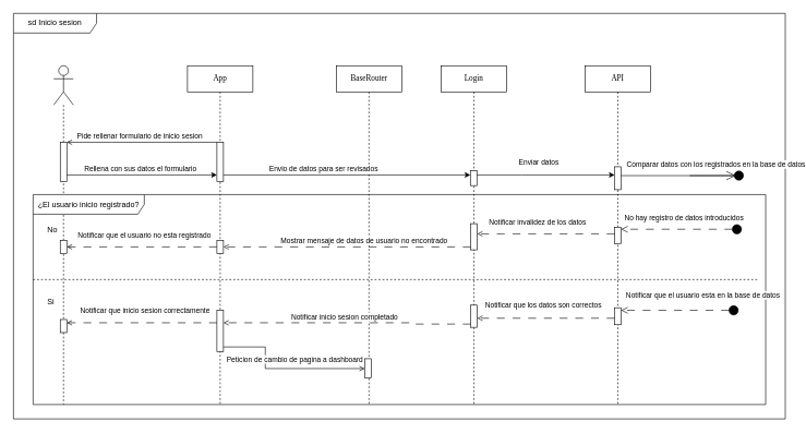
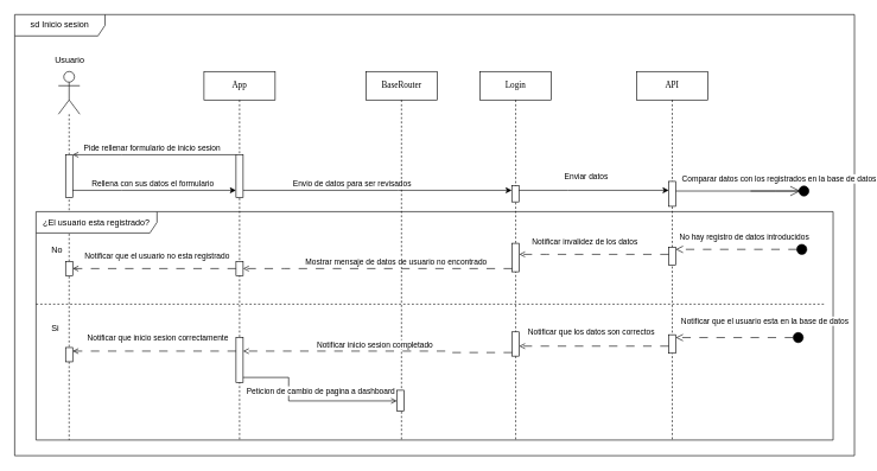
+ <mxCell id="9" value="Usuario" style="text;html=1;align=center;verticalAlign=middle;resizable=0;points=[];autosize=1;strokeColor=none;fillColor=none;" parent="1" vertex="1"><mxGeometry x="66.5" y="70" width="60" height="30" as="geometry" /></mxCell>
- <mxCell id="17" value="¿El usuario inicio registrado?" style="shape=umlFrame;whiteSpace=wrap;html=1;pointerEvents=0;recursiveResize=0;container=1;collapsible=0;width=170;" parent="1" vertex="1"><mxGeometry x="50" y="297" width="1120" height="321" as="geometry" /></mxCell>
+ <mxCell id="17" value="¿El usuario esta registrado?" style="shape=umlFrame;whiteSpace=wrap;html=1;pointerEvents=0;recursiveResize=0;container=1;collapsible=0;width=170;" parent="1" vertex="1"><mxGeometry x="50" y="297" width="1120" height="321" as="geometry" /></mxCell>
